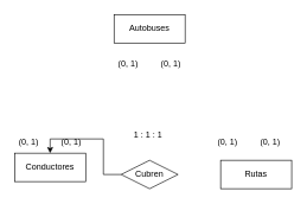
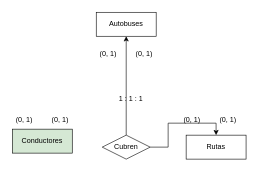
+ <mxCell id="5" style="edgeStyle=orthogonalEdgeStyle;rounded=0;orthogonalLoop=1;jettySize=auto;html=1;entryX=0.5;entryY=1;entryDx=0;entryDy=0;" edge="1" parent="1" source="8" target="3"><mxGeometry relative="1" as="geometry" /></mxCell>
- <mxCell id="15" value="1 : 1 : 1" style="text;strokeColor=none;fillColor=none;spacingLeft=4;spacingRight=4;overflow=hidden;rotatable=0;points=[[0,0.5],[1,0.5]];portConstraint=eastwest;fontSize=12;whiteSpace=wrap;html=1;" vertex="1" parent="1"><mxGeometry x="181.5" y="175" width="57" height="30" as="geometry" /></mxCell>
+ <mxCell id="15" value="1 : 1 : 1" style="text;strokeColor=none;fillColor=none;spacingLeft=4;spacingRight=4;overflow=hidden;rotatable=0;points=[[0,0.5],[1,0.5]];portConstraint=eastwest;fontSize=12;whiteSpace=wrap;html=1;" vertex="1" parent="1"><mxGeometry x="191.5" y="150" width="57" height="30" as="geometry" /></mxCell>
- <mxCell id="7" style="edgeStyle=orthogonalEdgeStyle;rounded=0;orthogonalLoop=1;jettySize=auto;html=1;entryX=0.5;entryY=0;entryDx=0;entryDy=0;" edge="1" parent="1" source="8" target="2"><mxGeometry relative="1" as="geometry" /></mxCell>
+ <mxCell id="6" style="edgeStyle=orthogonalEdgeStyle;rounded=0;orthogonalLoop=1;jettySize=auto;html=1;entryX=0.5;entryY=0;entryDx=0;entryDy=0;" edge="1" parent="1" source="8" target="4"><mxGeometry relative="1" as="geometry" /></mxCell>
- <mxCell id="2" value="Conductores" style="whiteSpace=wrap;html=1;align=center;" vertex="1" parent="1"><mxGeometry x="20" y="215" width="100" height="40" as="geometry" /></mxCell>
+ <mxCell id="2" value="Conductores" style="whiteSpace=wrap;html=1;align=center;fillColor=#d5e8d4;" vertex="1" parent="1"><mxGeometry x="20" y="215" width="100" height="40" as="geometry" /></mxCell>
